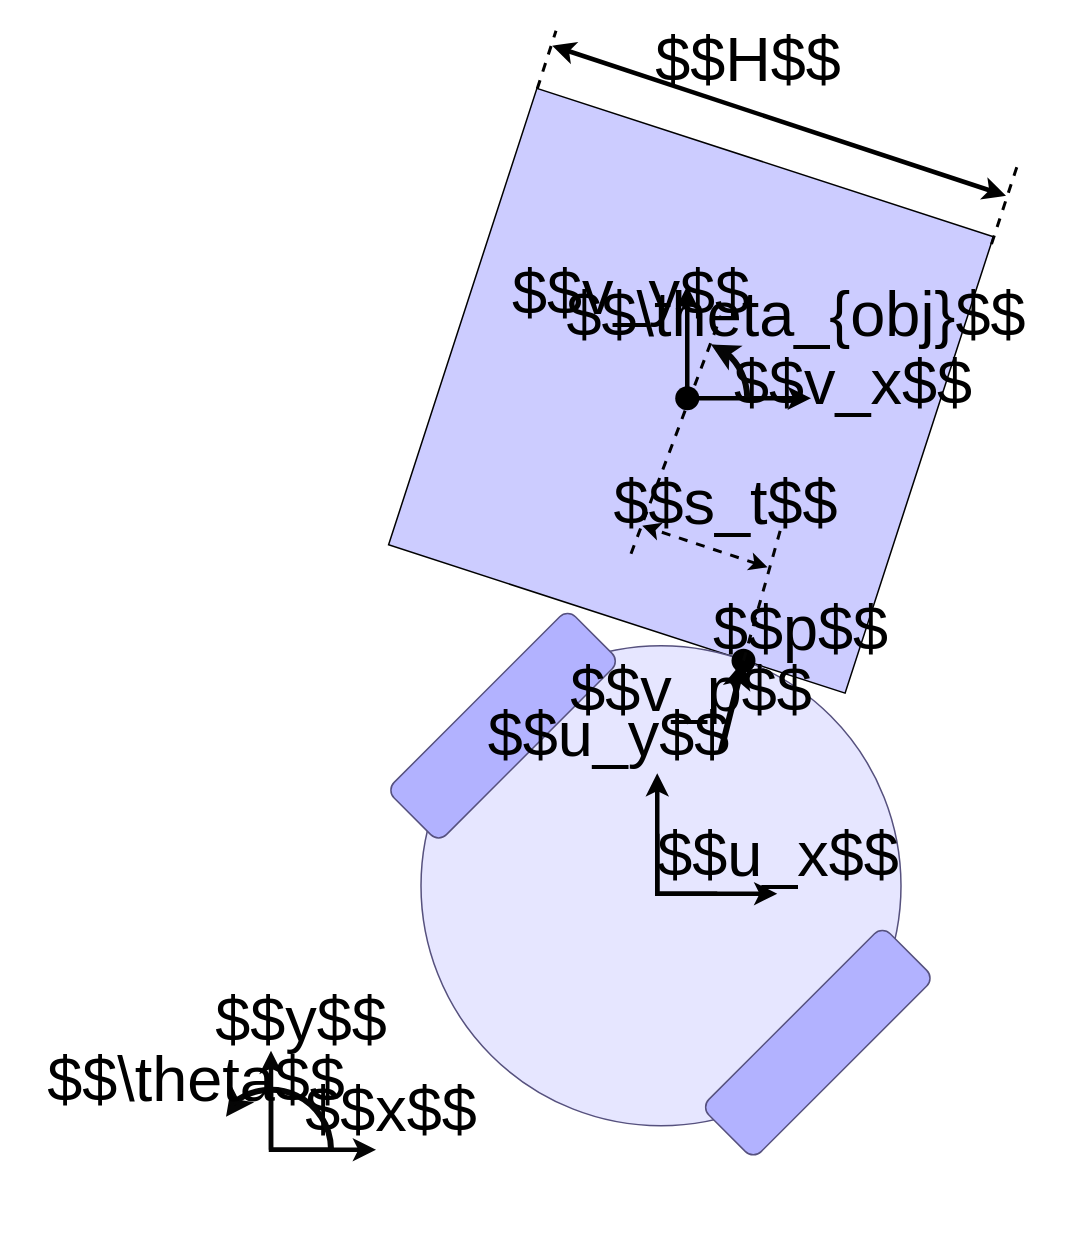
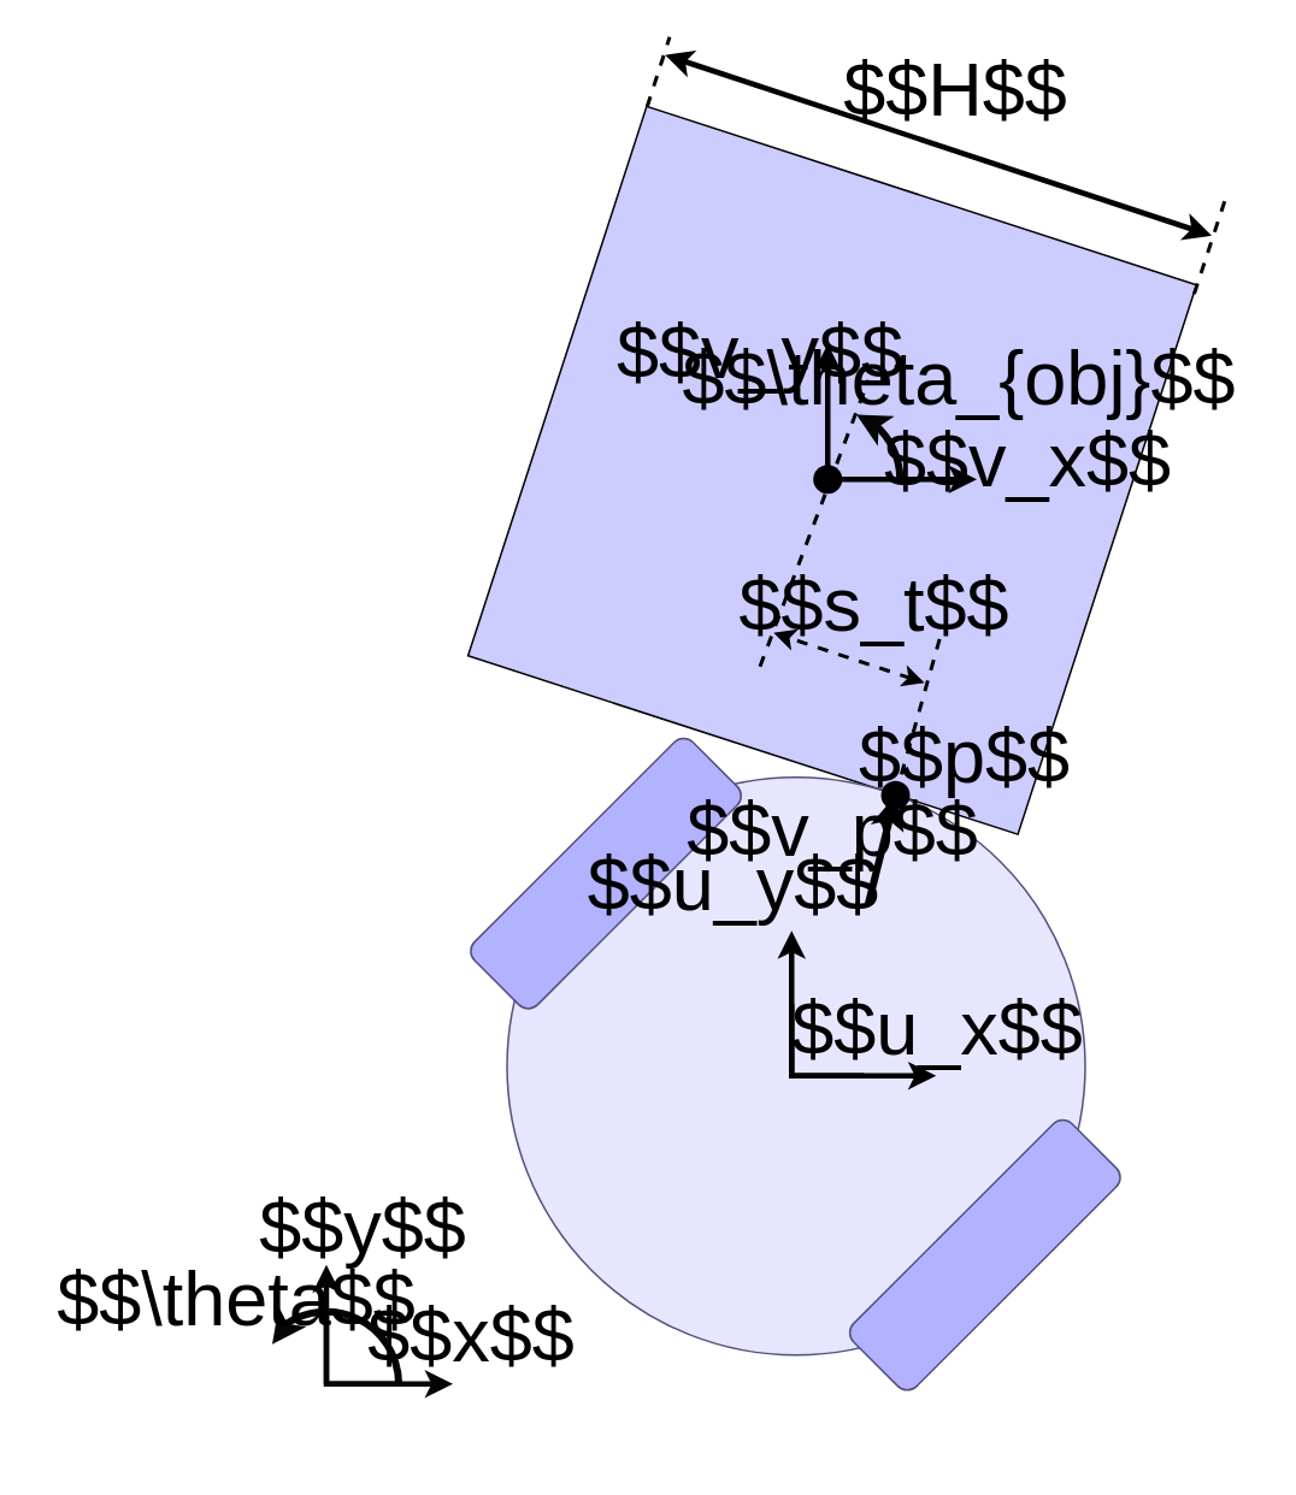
- <mxCell id="38" value="&lt;font color=&quot;#000000&quot; style=&quot;font-size: 42px;&quot;&gt;$$H$$&lt;/font&gt;" style="text;html=1;align=center;verticalAlign=middle;resizable=0;points=[];autosize=1;strokeColor=none;fillColor=none;strokeWidth=0;" vertex="1" parent="1"><mxGeometry x="422.5" y="10" width="150" height="60" as="geometry" /></mxCell>
+ <mxCell id="38" value="&lt;font color=&quot;#000000&quot; style=&quot;font-size: 42px;&quot;&gt;$$H$$&lt;/font&gt;" style="text;html=1;align=center;verticalAlign=middle;resizable=0;points=[];autosize=1;strokeColor=none;fillColor=none;strokeWidth=0;" vertex="1" parent="1"><mxGeometry x="452.5" y="20" width="150" height="60" as="geometry" /></mxCell>
